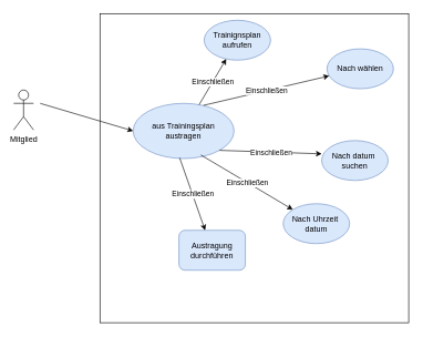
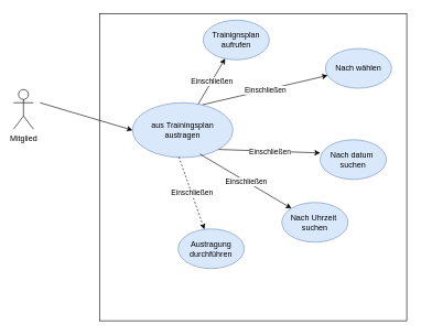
- <mxCell id="16" value="" style="endArrow=classic;html=1;exitX=0.461;exitY=0.988;exitDx=0;exitDy=0;exitPerimeter=0;" edge="1" parent="1" source="4" target="15"><mxGeometry relative="1" as="geometry"><mxPoint x="233" y="208" as="sourcePoint" /><mxPoint x="393" y="208" as="targetPoint" /></mxGeometry></mxCell>
+ <mxCell id="16" value="" style="endArrow=classic;html=1;exitX=0.461;exitY=0.988;exitDx=0;exitDy=0;exitPerimeter=0;dashed=1;" edge="1" parent="1" source="4" target="15"><mxGeometry relative="1" as="geometry"><mxPoint x="233" y="208" as="sourcePoint" /><mxPoint x="393" y="208" as="targetPoint" /></mxGeometry></mxCell>
- <mxCell id="18" value="Nach Uhrzeit&amp;nbsp; datum" style="ellipse;whiteSpace=wrap;html=1;fillColor=#dae8fc;strokeColor=#6c8ebf;" vertex="1" parent="1"><mxGeometry x="426" y="306" width="100" height="60" as="geometry" /></mxCell>
+ <mxCell id="18" value="Nach Uhrzeit&amp;nbsp; suchen" style="ellipse;whiteSpace=wrap;html=1;fillColor=#dae8fc;strokeColor=#6c8ebf;" vertex="1" parent="1"><mxGeometry x="426" y="306" width="100" height="60" as="geometry" /></mxCell>
- <mxCell id="15" value="Austragung durchführen" style="whiteSpace=wrap;html=1;fillColor=#dae8fc;strokeColor=#6c8ebf;rounded=1;" vertex="1" parent="1"><mxGeometry x="269" y="346" width="100" height="60" as="geometry" /></mxCell>
+ <mxCell id="15" value="Austragung durchführen" style="ellipse;whiteSpace=wrap;html=1;fillColor=#dae8fc;strokeColor=#6c8ebf;" vertex="1" parent="1"><mxGeometry x="269" y="346" width="100" height="60" as="geometry" /></mxCell>
